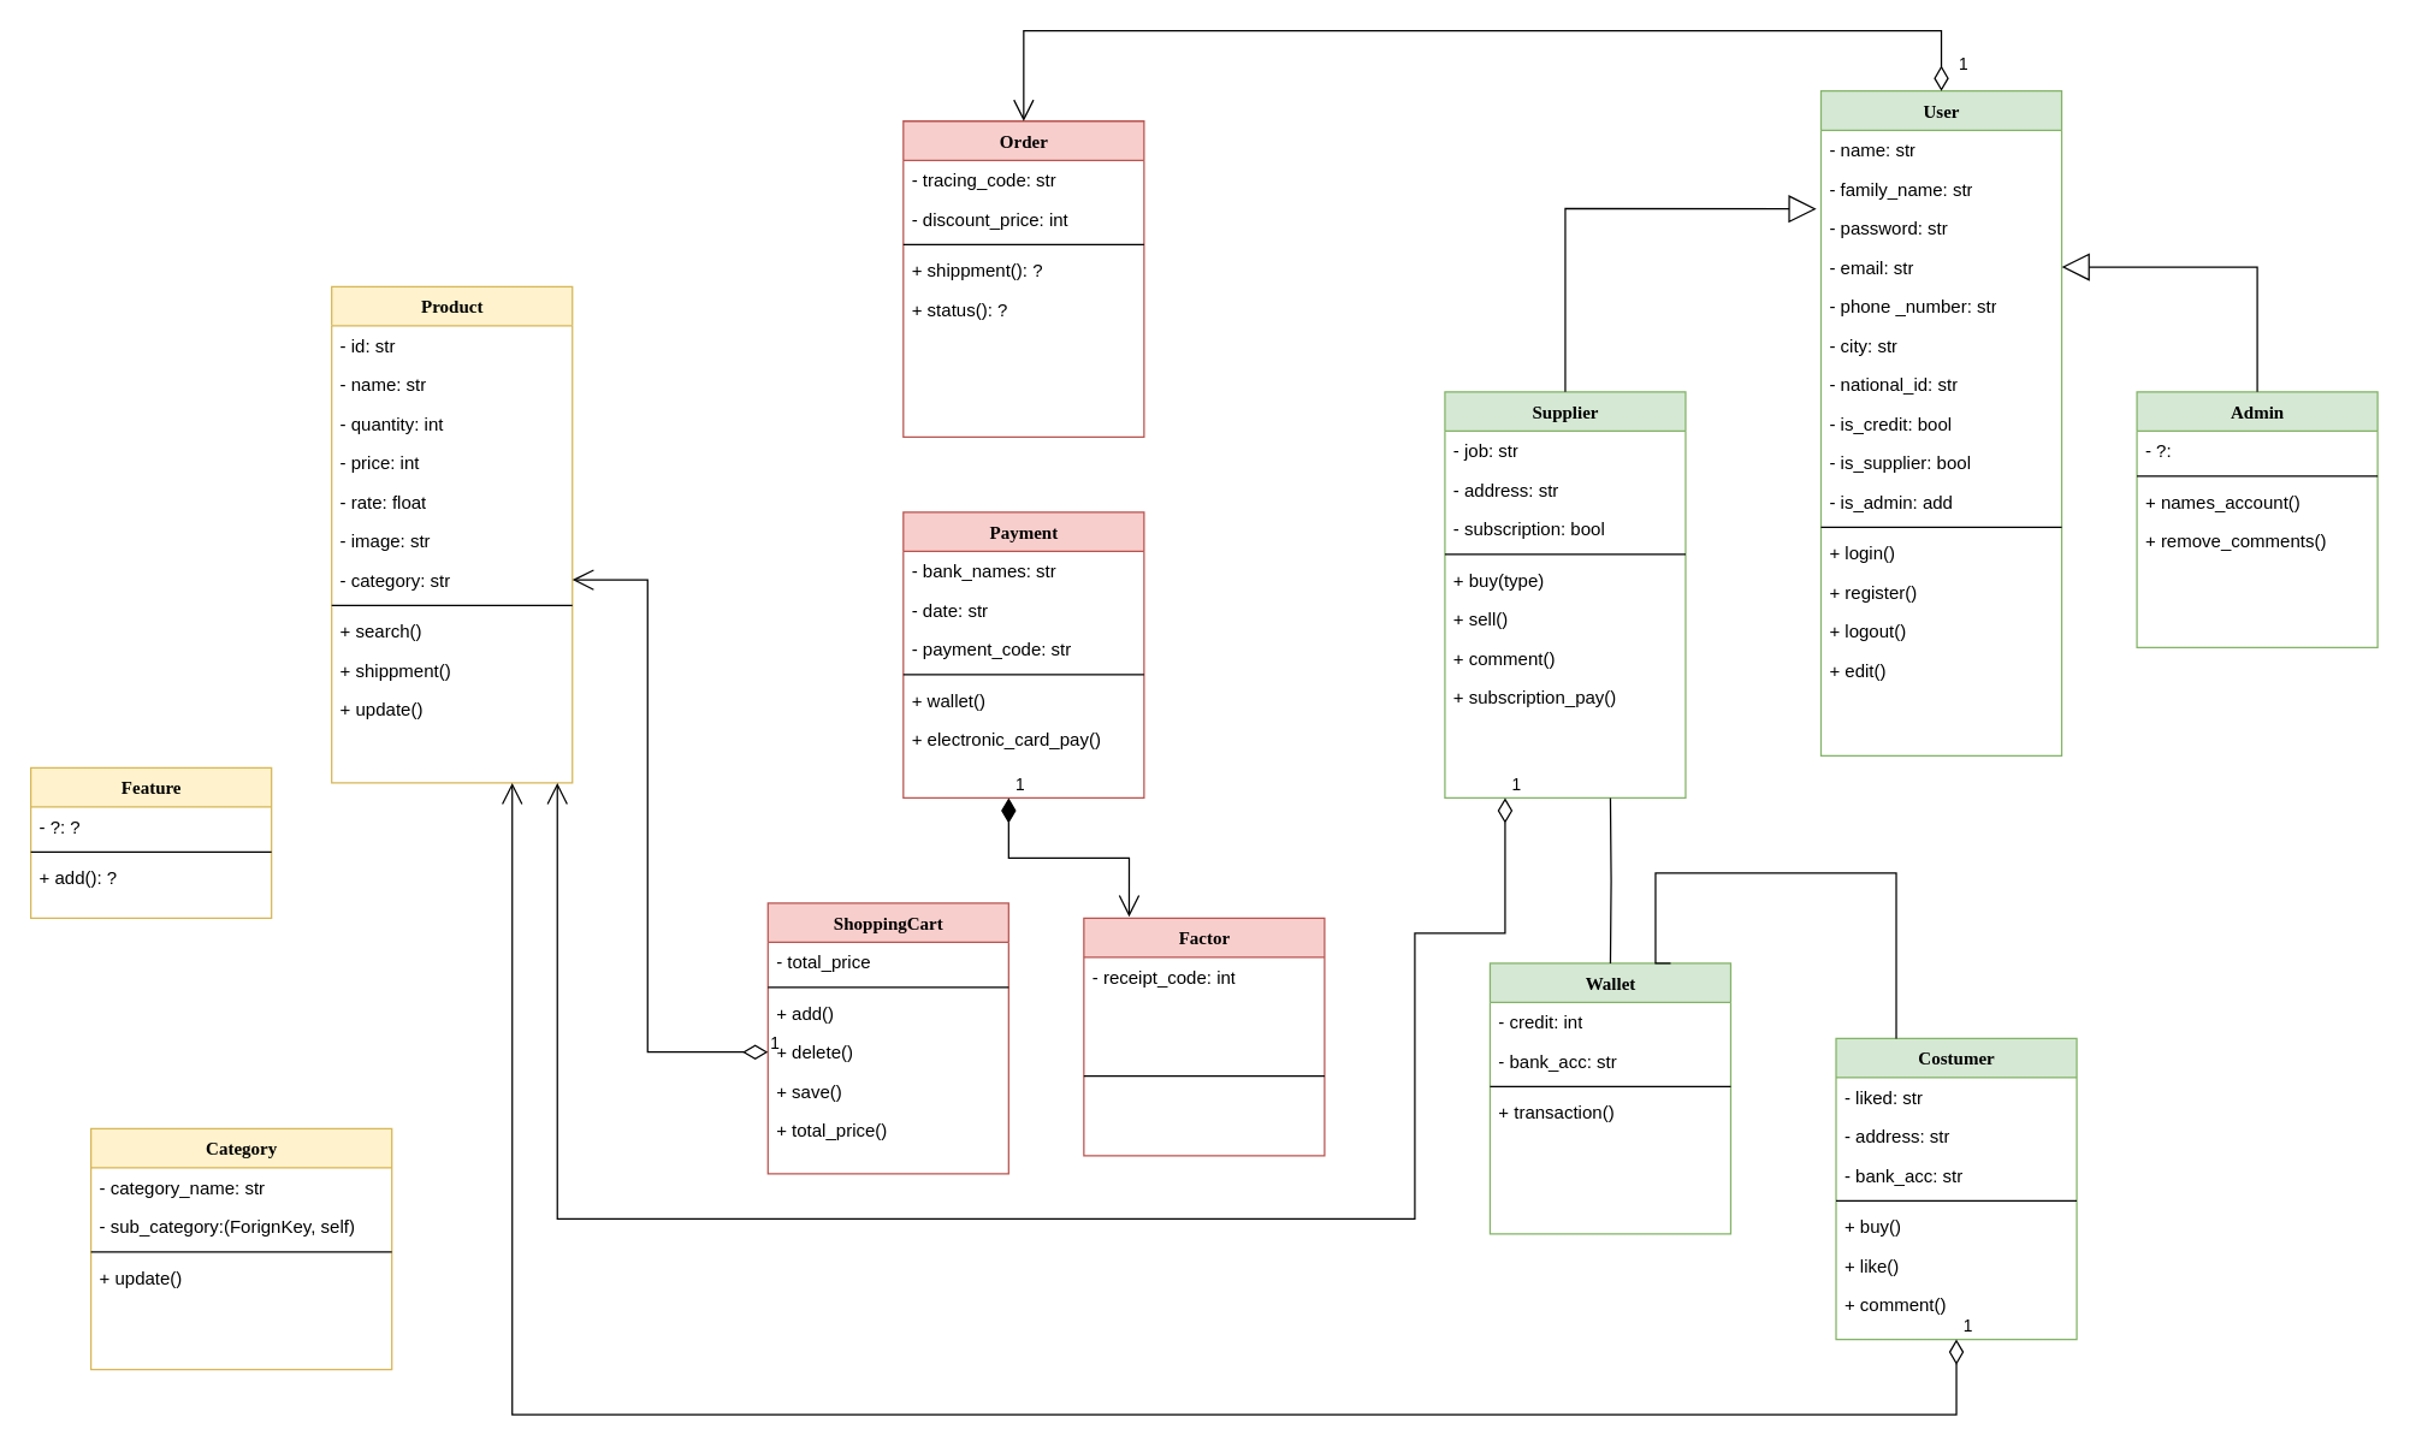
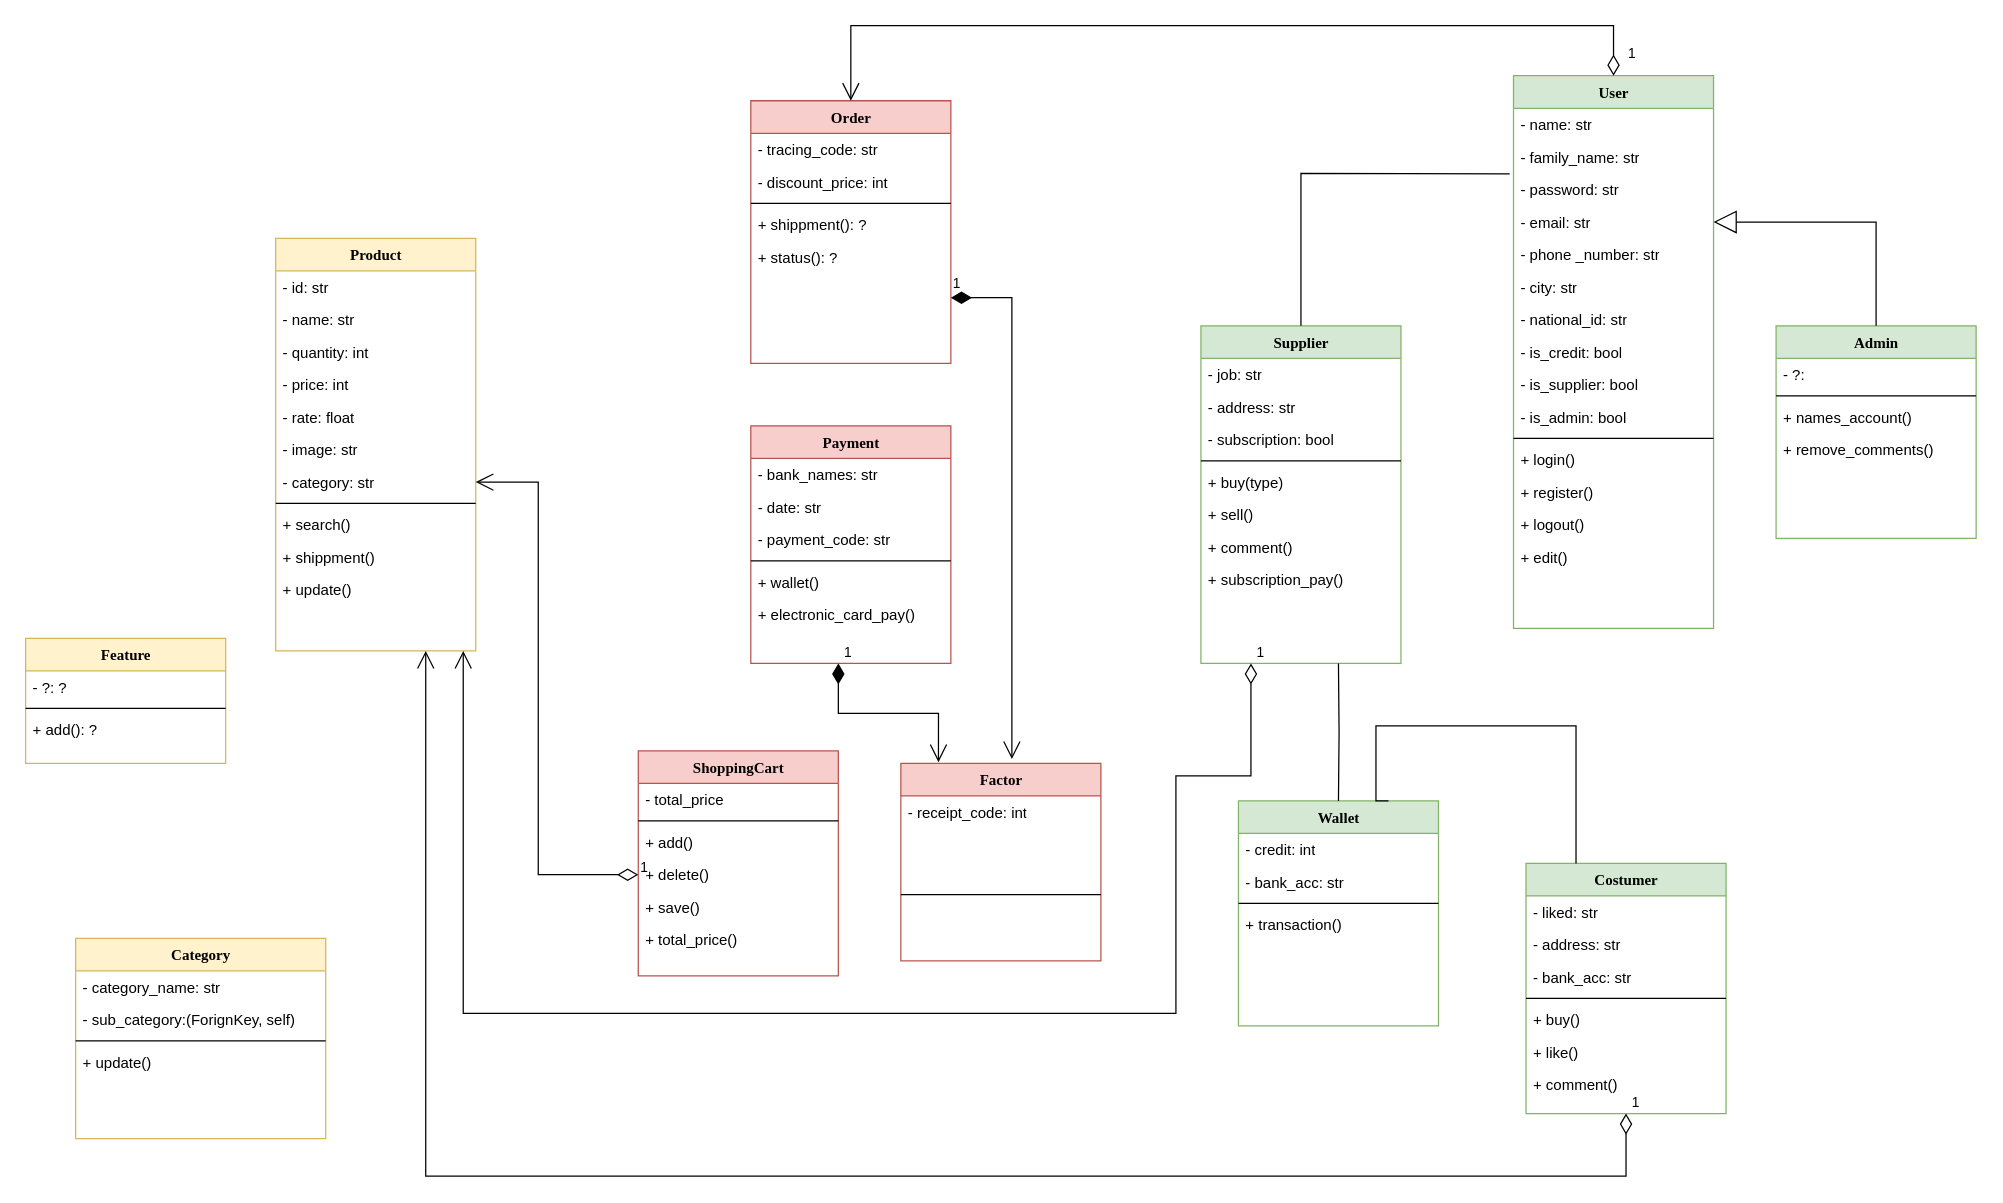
- <mxCell id="91" value="" style="endArrow=block;endSize=16;endFill=0;html=1;rounded=0;entryX=-0.019;entryY=0.016;entryDx=0;entryDy=0;entryPerimeter=0;exitX=0.5;exitY=0;exitDx=0;exitDy=0;" edge="1" parent="1" source="58" target="17"><mxGeometry x="-0.018" y="38" width="160" relative="1" as="geometry"><mxPoint x="810" y="280" as="sourcePoint" /><mxPoint x="970" y="280" as="targetPoint" /><Array as="points"><mxPoint x="1040" y="138" /></Array><mxPoint as="offset" /></mxGeometry></mxCell>
+ <mxCell id="91" value="" style="endArrow=none;endSize=16;endFill=0;html=1;rounded=0;entryX=-0.019;entryY=0.016;entryDx=0;entryDy=0;entryPerimeter=0;exitX=0.5;exitY=0;exitDx=0;exitDy=0;" edge="1" parent="1" source="58" target="17"><mxGeometry x="-0.018" y="38" width="160" relative="1" as="geometry"><mxPoint x="810" y="280" as="sourcePoint" /><mxPoint x="970" y="280" as="targetPoint" /><Array as="points"><mxPoint x="1040" y="138" /></Array><mxPoint as="offset" /></mxGeometry></mxCell>
- <mxCell id="24" value="- is_admin: add" style="text;html=1;strokeColor=none;fillColor=none;align=left;verticalAlign=top;spacingLeft=4;spacingRight=4;whiteSpace=wrap;overflow=hidden;rotatable=0;points=[[0,0.5],[1,0.5]];portConstraint=eastwest;" vertex="1" parent="14"><mxGeometry y="260" width="160" height="26" as="geometry" /></mxCell>
+ <mxCell id="24" value="- is_admin: bool" style="text;html=1;strokeColor=none;fillColor=none;align=left;verticalAlign=top;spacingLeft=4;spacingRight=4;whiteSpace=wrap;overflow=hidden;rotatable=0;points=[[0,0.5],[1,0.5]];portConstraint=eastwest;" vertex="1" parent="14"><mxGeometry y="260" width="160" height="26" as="geometry" /></mxCell>
+ <mxCell id="96" value="1" style="endArrow=open;html=1;endSize=12;startArrow=diamondThin;startSize=14;startFill=1;edgeStyle=orthogonalEdgeStyle;align=left;verticalAlign=bottom;rounded=0;exitX=1;exitY=0.75;exitDx=0;exitDy=0;entryX=0.555;entryY=-0.022;entryDx=0;entryDy=0;entryPerimeter=0;" edge="1" parent="1" source="43" target="72"><mxGeometry x="-1" y="3" relative="1" as="geometry"><mxPoint x="650" y="470" as="sourcePoint" /><mxPoint x="811" y="600" as="targetPoint" /></mxGeometry></mxCell>
